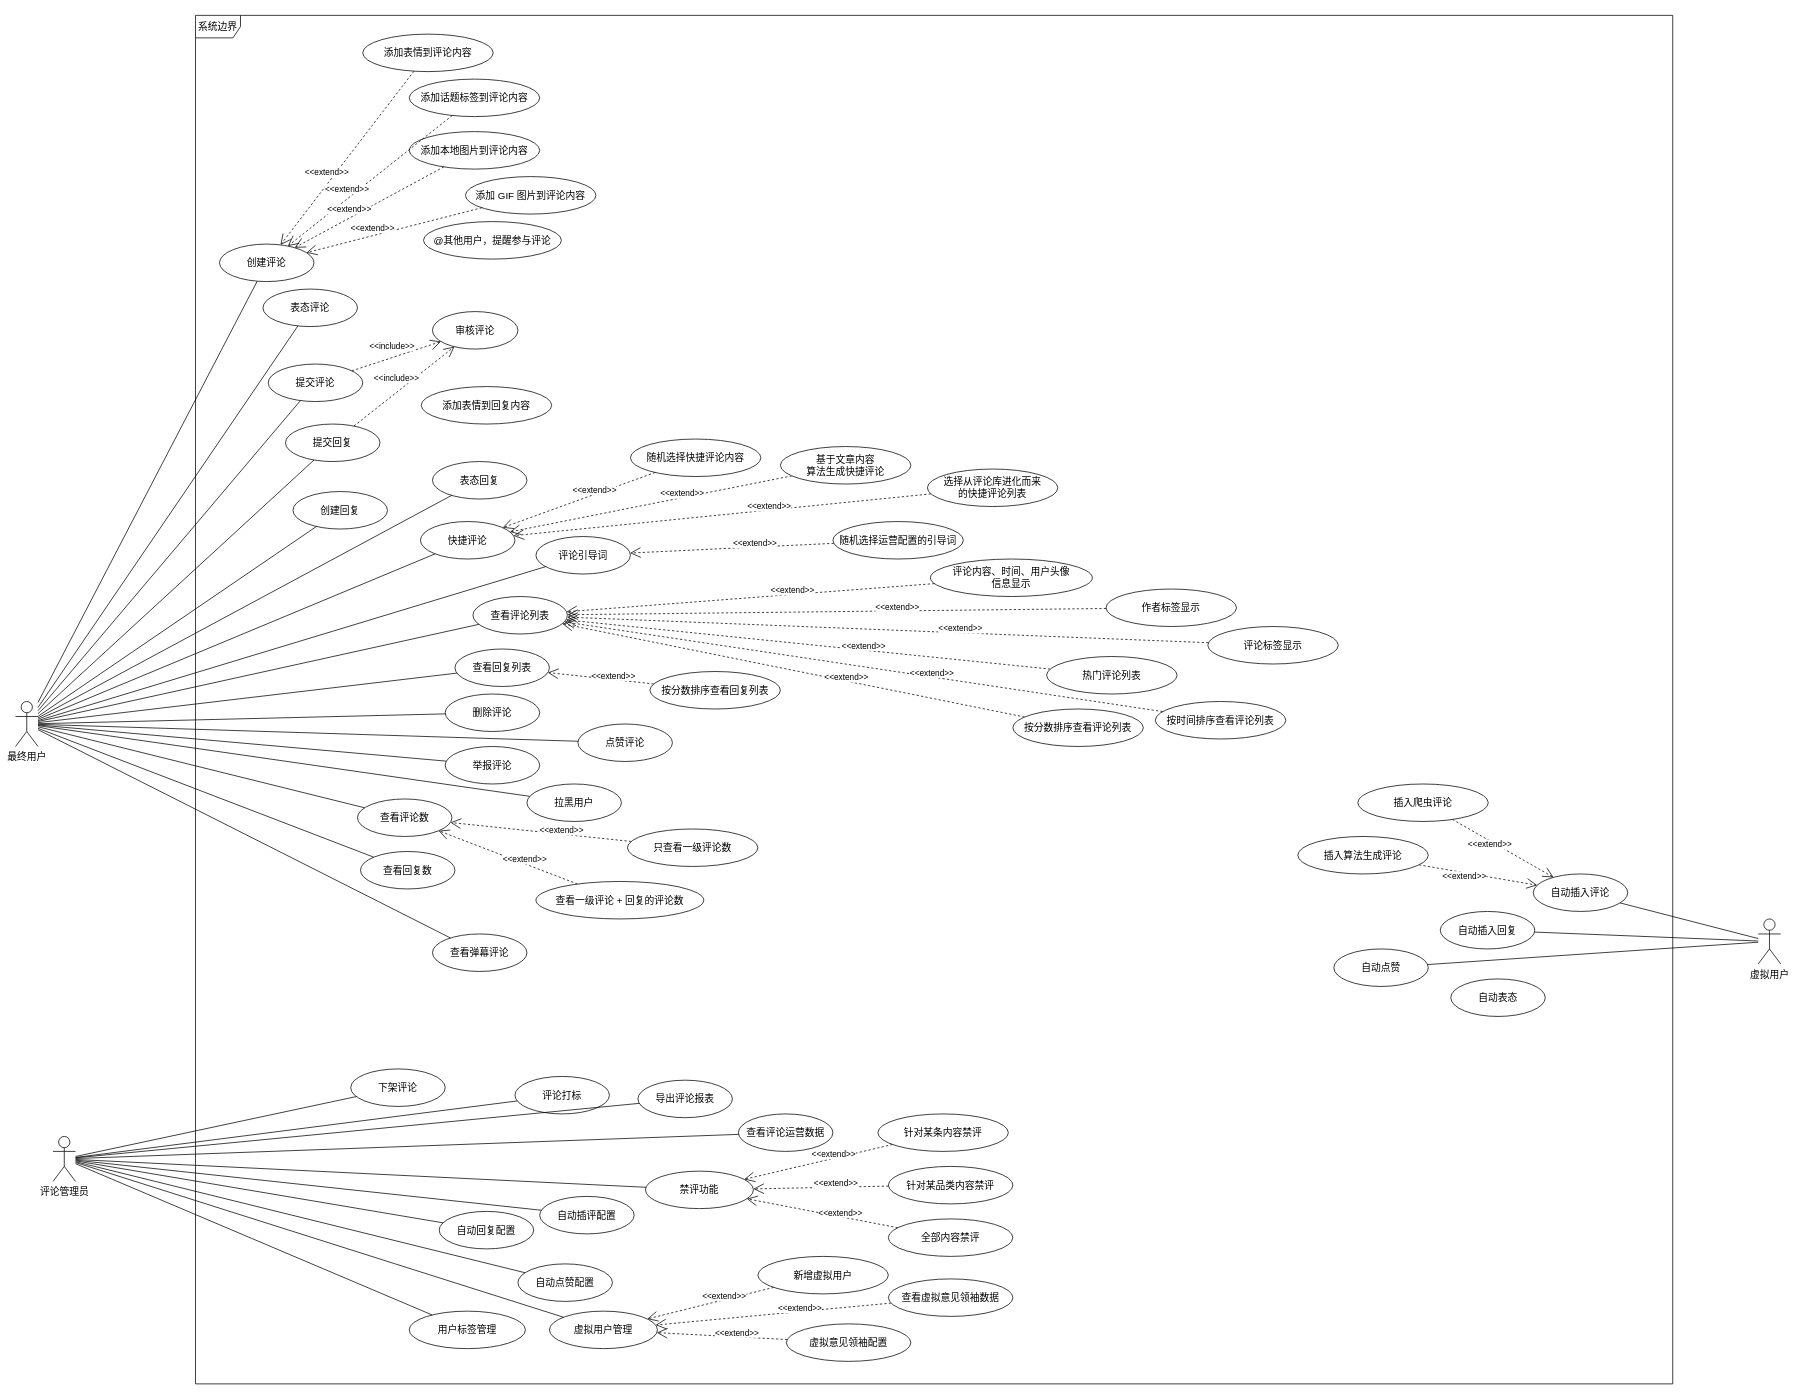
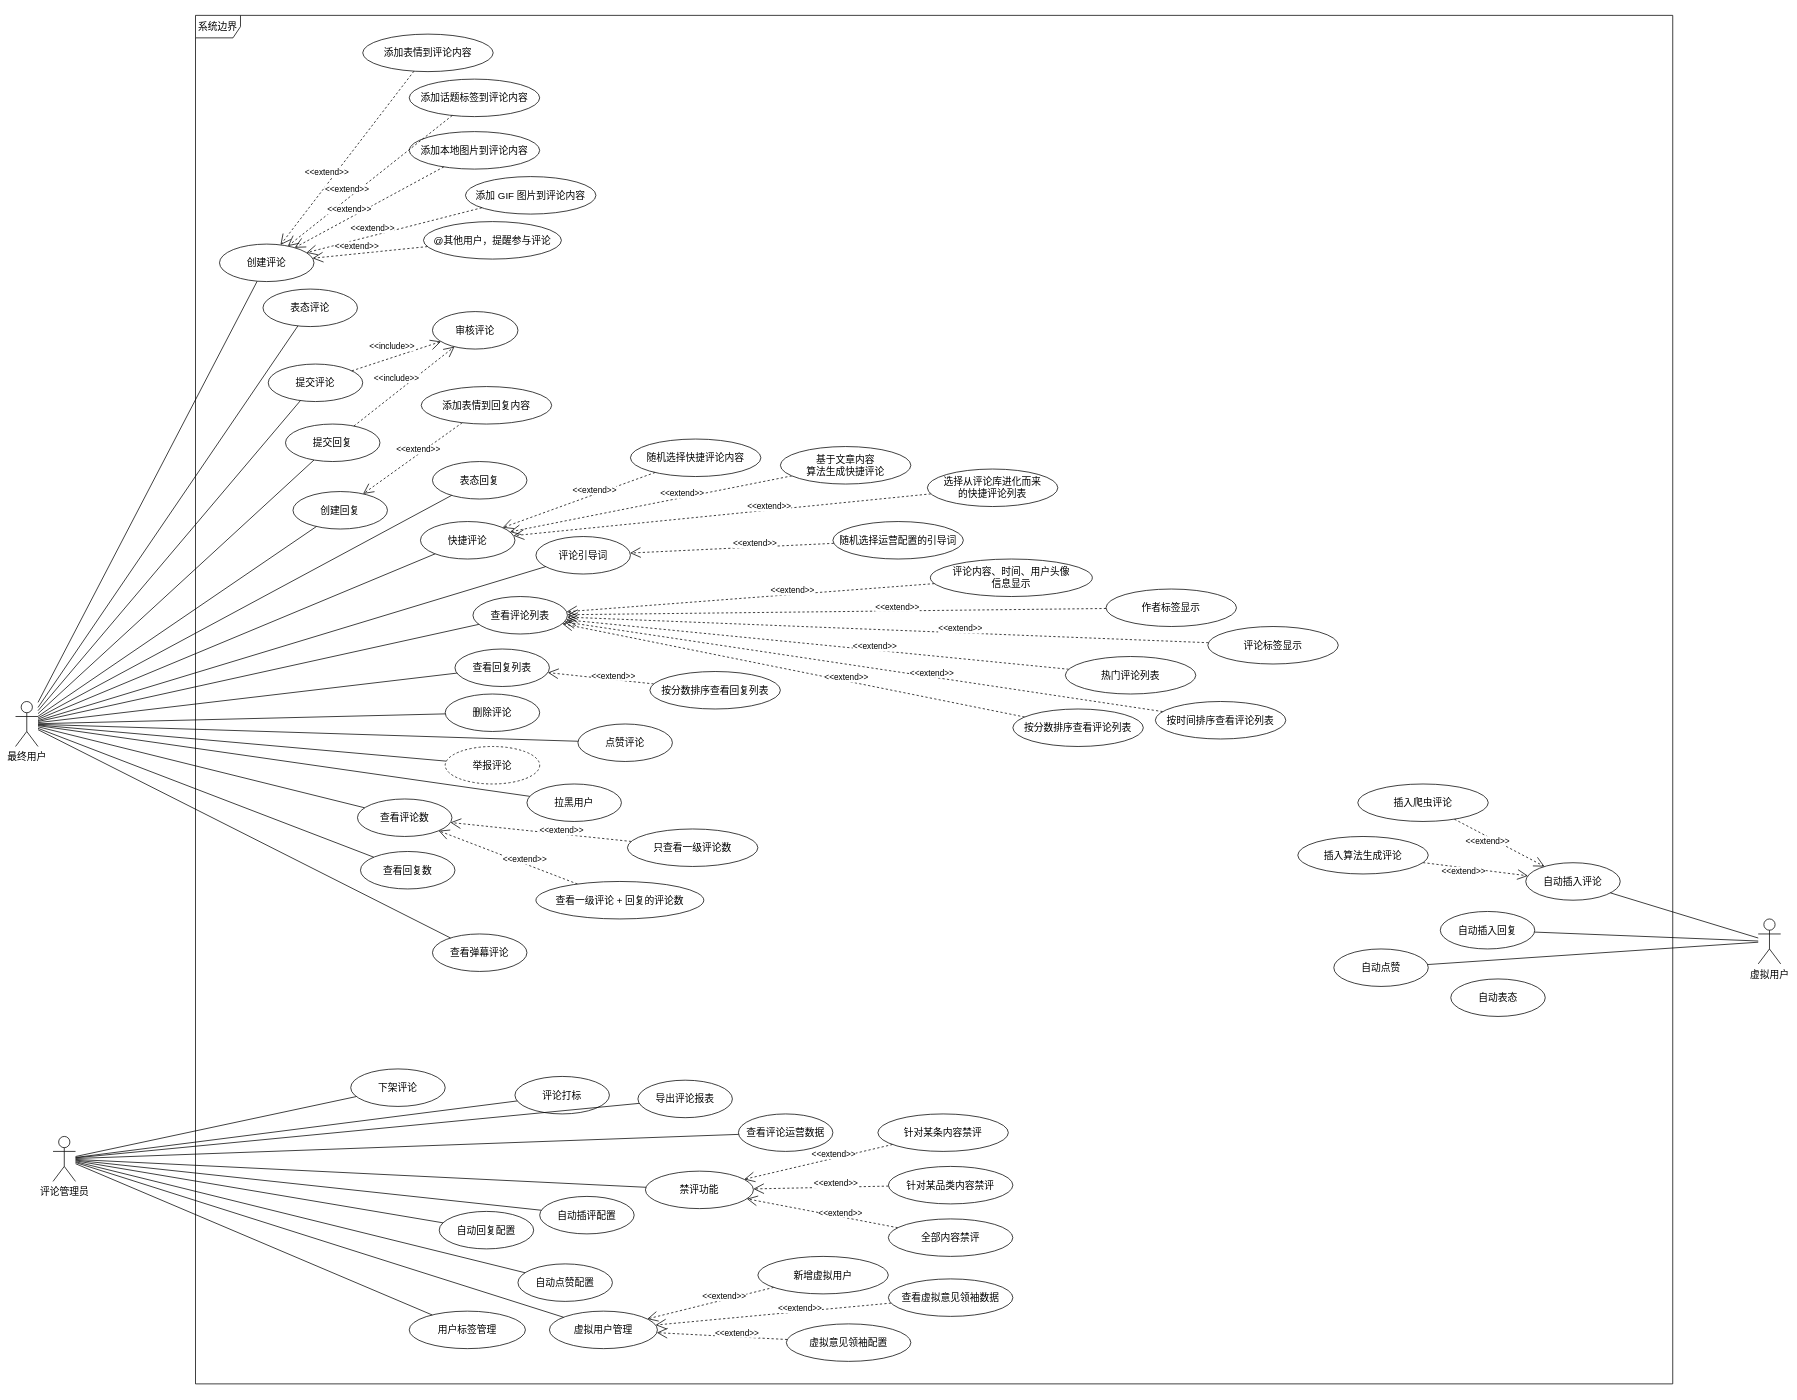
+ <mxCell id="74" value="&amp;lt;&amp;lt;extend&amp;gt;&amp;gt;" style="endArrow=open;endSize=12;dashed=1;html=1;" parent="1" source="73" target="4" edge="1"><mxGeometry x="0.222" y="-10" width="160" relative="1" as="geometry"><mxPoint x="860.877" y="267.151" as="sourcePoint" /><mxPoint x="418.002" y="415.068" as="targetPoint" /><mxPoint as="offset" /></mxGeometry></mxCell>
+ <mxCell id="34" value="&amp;lt;&amp;lt;extend&amp;gt;&amp;gt;" style="endArrow=open;endSize=12;dashed=1;html=1;" parent="1" source="35" target="5" edge="1"><mxGeometry x="-0.158" y="-5" width="160" relative="1" as="geometry"><mxPoint x="610.48" y="625" as="sourcePoint" /><mxPoint x="856.997" y="638.832" as="targetPoint" /><mxPoint as="offset" /></mxGeometry></mxCell>
- <mxCell id="92" value="热门评论列表" style="ellipse;whiteSpace=wrap;html=1;fontSize=13;" parent="1" vertex="1"><mxGeometry x="1395" y="875" width="174" height="50" as="geometry" /></mxCell>
+ <mxCell id="92" value="热门评论列表" style="ellipse;whiteSpace=wrap;html=1;fontSize=13;" parent="1" vertex="1"><mxGeometry x="1420" y="875" width="174" height="50" as="geometry" /></mxCell>
- <mxCell id="10" value="举报评论" style="ellipse;whiteSpace=wrap;html=1;fontSize=13;" parent="1" vertex="1"><mxGeometry x="593" y="995" width="126" height="50" as="geometry" /></mxCell>
+ <mxCell id="10" value="举报评论" style="ellipse;whiteSpace=wrap;html=1;fontSize=13;dashed=1;" parent="1" vertex="1"><mxGeometry x="593" y="995" width="126" height="50" as="geometry" /></mxCell>
- <mxCell id="63" value="自动插入评论" style="ellipse;whiteSpace=wrap;html=1;fontSize=13;" parent="1" vertex="1"><mxGeometry x="2044" y="1165" width="126" height="50" as="geometry" /></mxCell>
+ <mxCell id="63" value="自动插入评论" style="ellipse;whiteSpace=wrap;html=1;fontSize=13;" parent="1" vertex="1"><mxGeometry x="2034" y="1150" width="126" height="50" as="geometry" /></mxCell>
